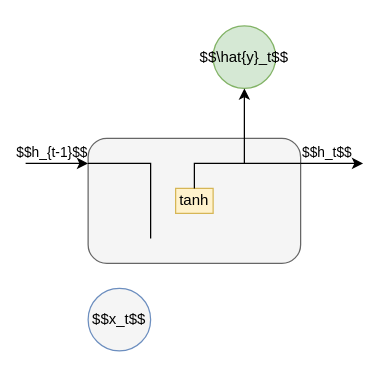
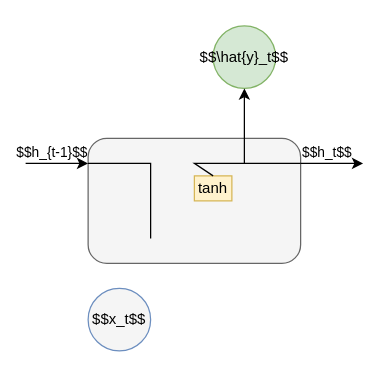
- <mxCell id="5" value="tanh" style="rounded=0;whiteSpace=wrap;html=1;fillColor=#fff2cc;strokeColor=#d6b656;" vertex="1" parent="1"><mxGeometry x="140" y="150" width="30" height="20" as="geometry" /></mxCell>
+ <mxCell id="5" value="tanh" style="rounded=0;whiteSpace=wrap;html=1;fillColor=#fff2cc;strokeColor=#d6b656;" vertex="1" parent="1"><mxGeometry x="155" y="140" width="30" height="20" as="geometry" /></mxCell>
